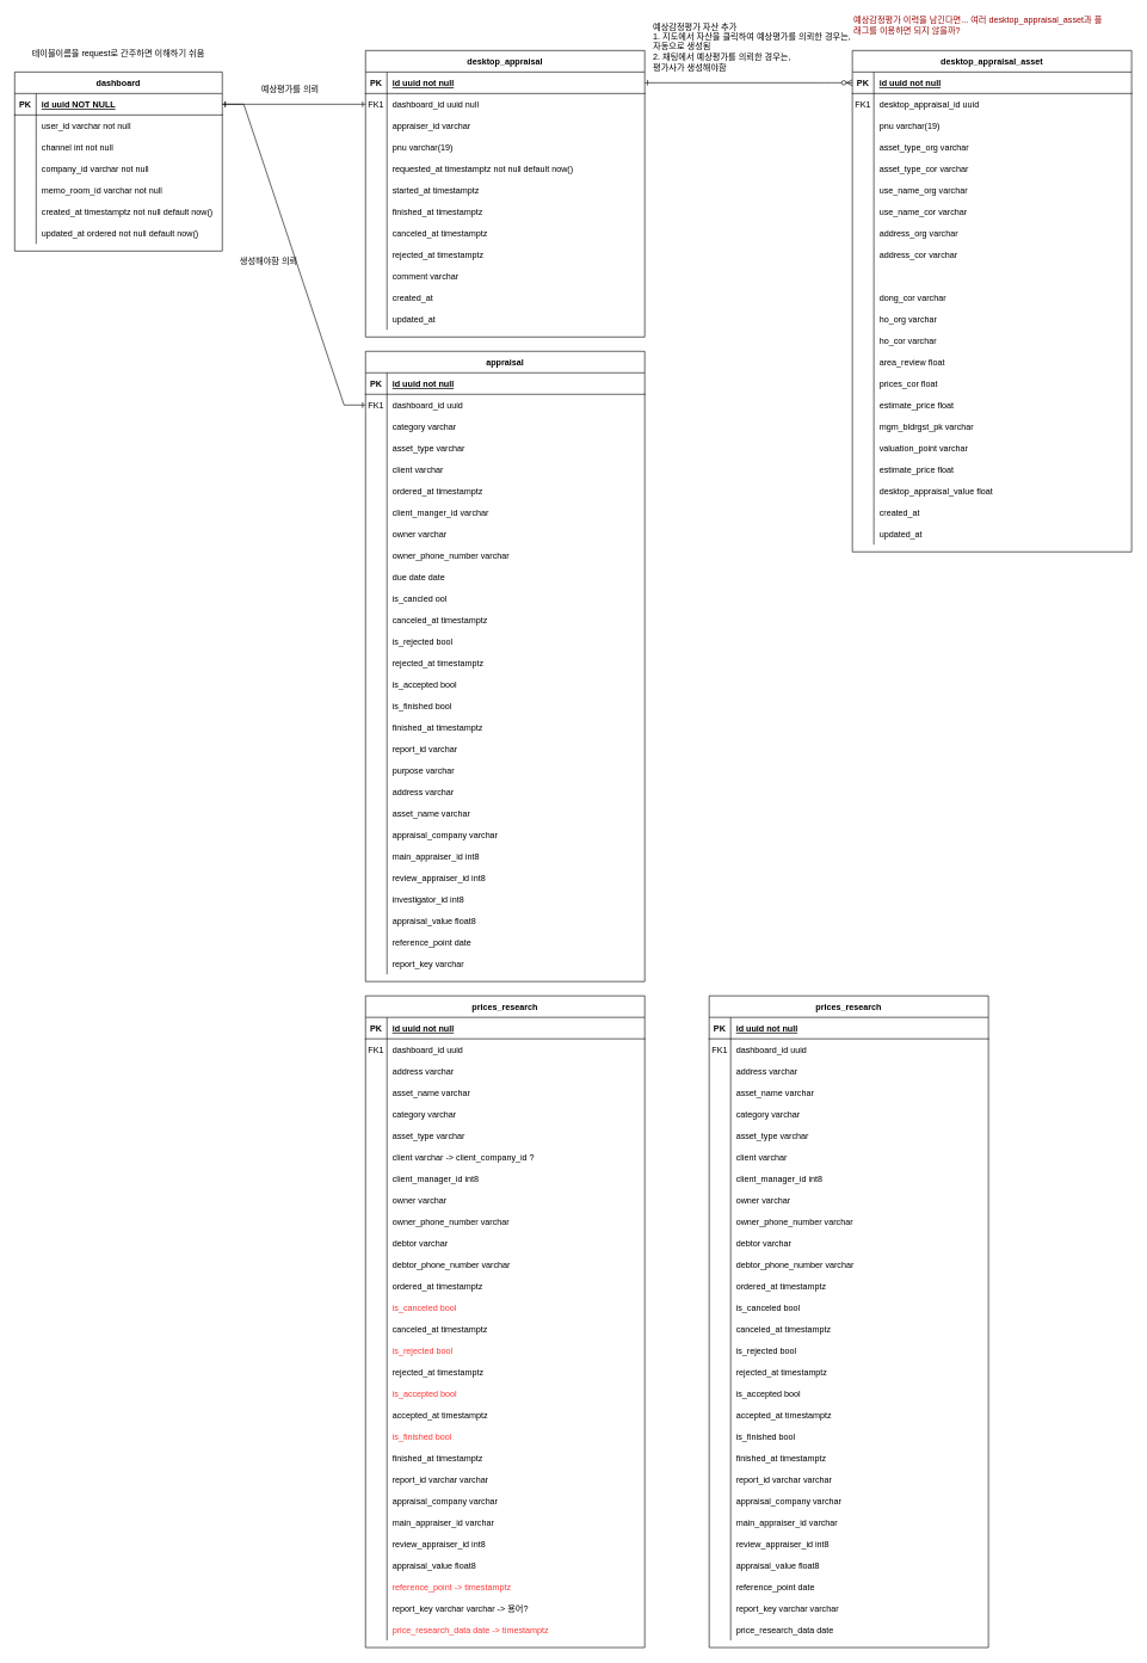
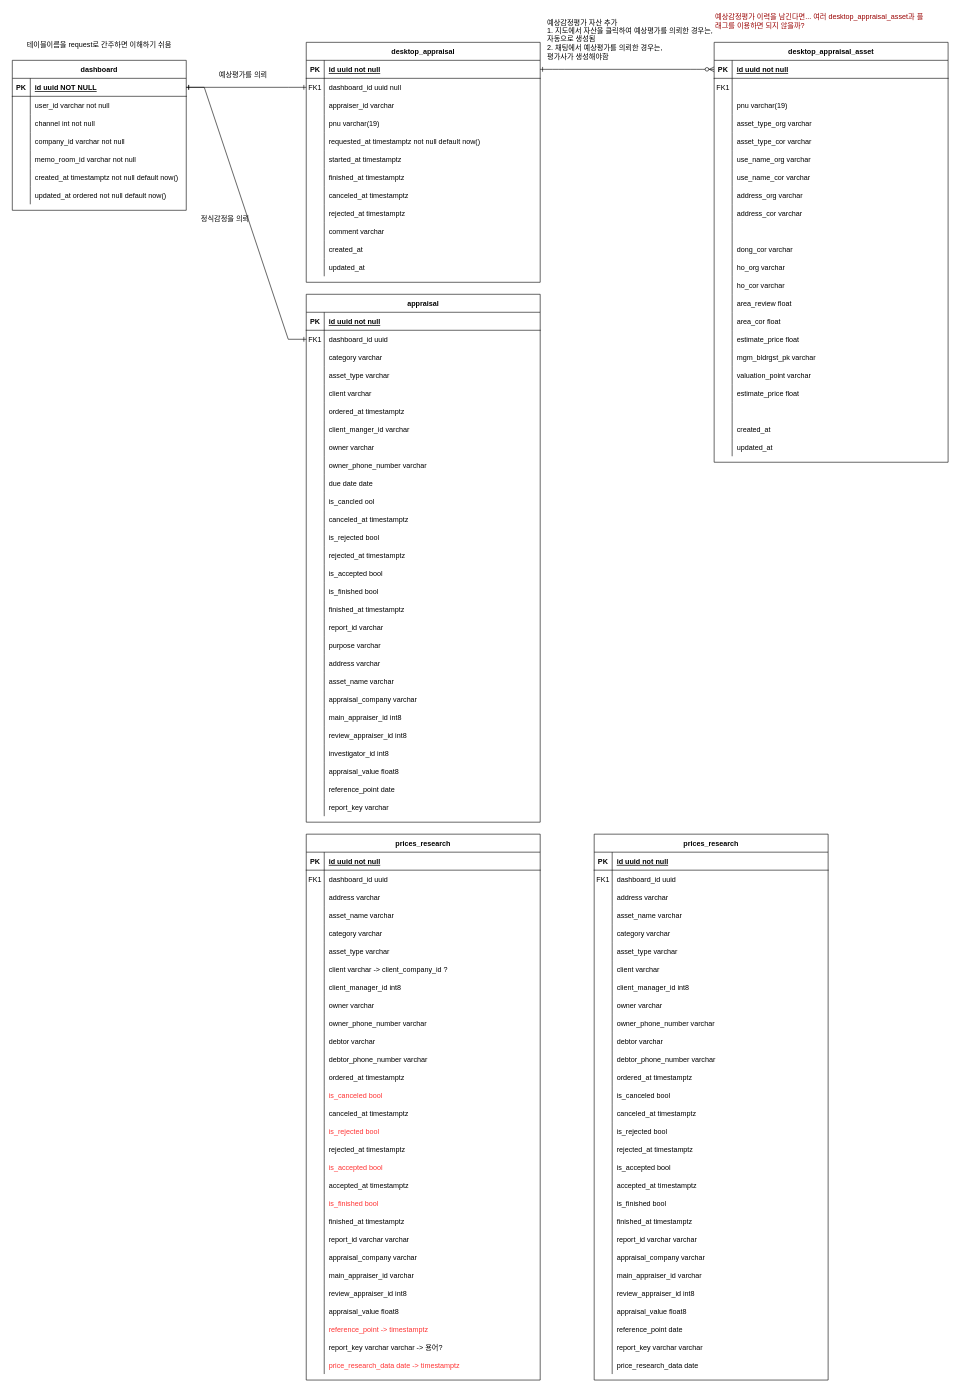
- <mxCell id="68" value="desktop_appraisal_id uuid" style="shape=partialRectangle;overflow=hidden;connectable=0;fillColor=none;top=0;left=0;bottom=0;right=0;align=left;spacingLeft=6;" parent="66" vertex="1"><mxGeometry x="30" width="360" height="30" as="geometry"><mxRectangle width="360" height="30" as="alternateBounds" /></mxGeometry></mxCell>
- <mxCell id="216" value="생성해야함 의뢰" style="text;html=1;strokeColor=none;fillColor=none;align=center;verticalAlign=middle;whiteSpace=wrap;rounded=0;" parent="1" vertex="1"><mxGeometry x="320" y="350" width="110" height="30" as="geometry" /></mxCell>
+ <mxCell id="216" value="정식감정을 의뢰" style="text;html=1;strokeColor=none;fillColor=none;align=center;verticalAlign=middle;whiteSpace=wrap;rounded=0;" parent="1" vertex="1"><mxGeometry x="320" y="350" width="110" height="30" as="geometry" /></mxCell>
- <mxCell id="106" value="prices_cor float" style="shape=partialRectangle;overflow=hidden;connectable=0;fillColor=none;top=0;left=0;bottom=0;right=0;align=left;spacingLeft=6;" parent="104" vertex="1"><mxGeometry x="30" width="360" height="30" as="geometry"><mxRectangle width="360" height="30" as="alternateBounds" /></mxGeometry></mxCell>
+ <mxCell id="106" value="area_cor float" style="shape=partialRectangle;overflow=hidden;connectable=0;fillColor=none;top=0;left=0;bottom=0;right=0;align=left;spacingLeft=6;" parent="104" vertex="1"><mxGeometry x="30" width="360" height="30" as="geometry"><mxRectangle width="360" height="30" as="alternateBounds" /></mxGeometry></mxCell>
- <mxCell id="121" value="desktop_appraisal_value float" style="shape=partialRectangle;overflow=hidden;connectable=0;fillColor=none;top=0;left=0;bottom=0;right=0;align=left;spacingLeft=6;" parent="119" vertex="1"><mxGeometry x="30" width="360" height="30" as="geometry"><mxRectangle width="360" height="30" as="alternateBounds" /></mxGeometry></mxCell>
